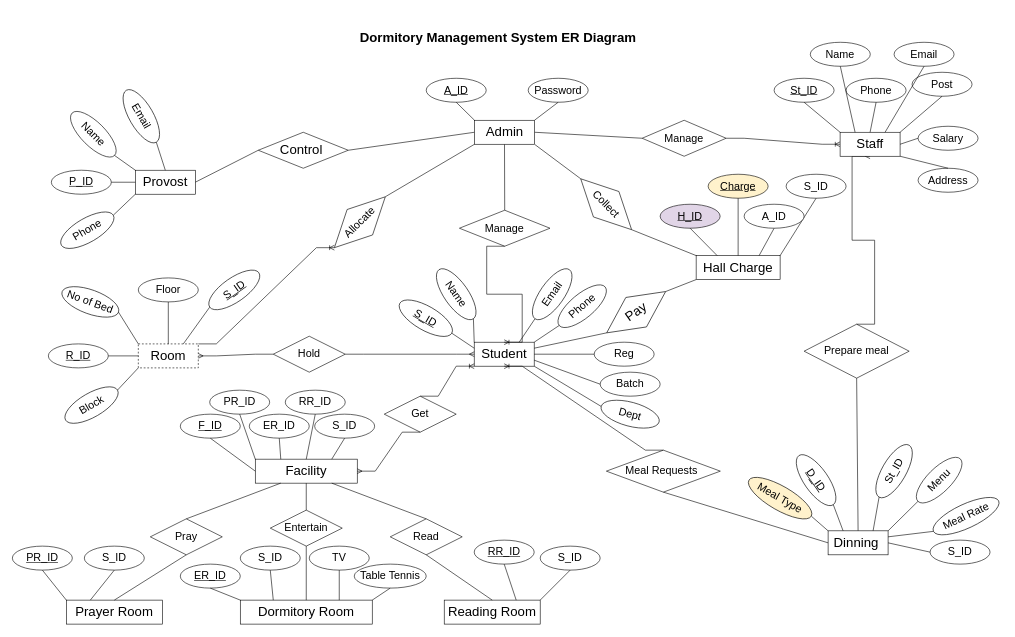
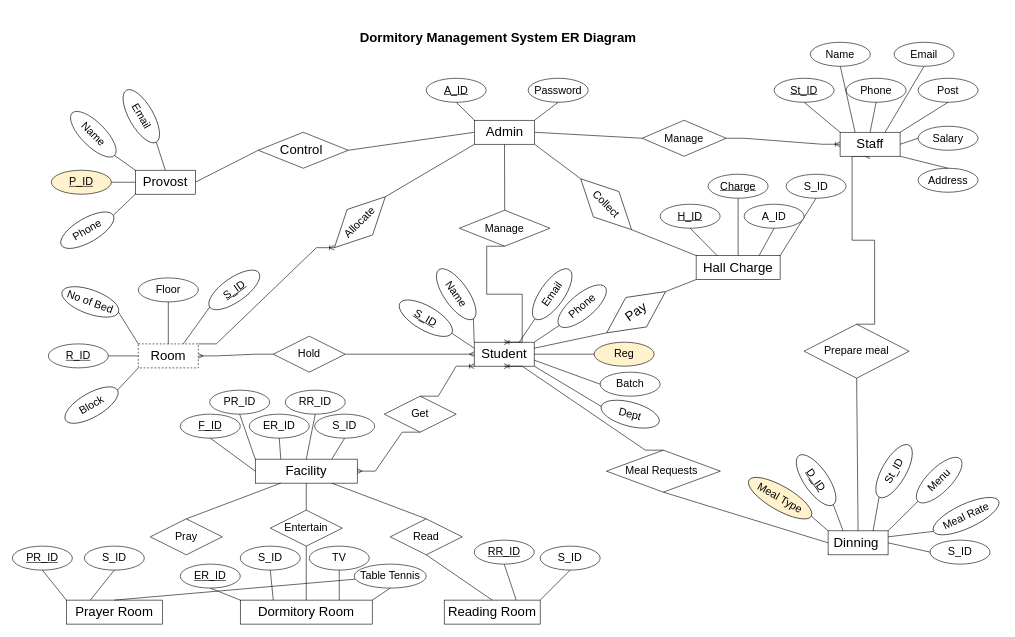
- <mxCell id="51" value="Post" style="ellipse;whiteSpace=wrap;html=1;align=center;fontSize=18;" parent="47" vertex="1"><mxGeometry x="230" y="50" width="100" height="40" as="geometry" /></mxCell>
+ <mxCell id="51" value="Post" style="ellipse;whiteSpace=wrap;html=1;align=center;fontSize=18;" parent="47" vertex="1"><mxGeometry x="240" y="60" width="100" height="40" as="geometry" /></mxCell>
- <mxCell id="66" value="P_ID" style="ellipse;whiteSpace=wrap;html=1;align=center;fontStyle=4;fontSize=18;" parent="64" vertex="1"><mxGeometry y="143.301" width="100" height="40" as="geometry" /></mxCell>
+ <mxCell id="66" value="P_ID" style="ellipse;whiteSpace=wrap;html=1;align=center;fontStyle=4;fontSize=18;fillColor=#fff2cc;" parent="64" vertex="1"><mxGeometry y="143.301" width="100" height="40" as="geometry" /></mxCell>
- <mxCell id="98" value="Charge" style="ellipse;whiteSpace=wrap;html=1;align=center;fontStyle=4;fontSize=18;rotation=0;fillColor=#fff2cc;" parent="1" vertex="1"><mxGeometry x="1180" y="290" width="100" height="40" as="geometry" /></mxCell>
+ <mxCell id="98" value="Charge" style="ellipse;whiteSpace=wrap;html=1;align=center;fontStyle=4;fontSize=18;rotation=0;" parent="1" vertex="1"><mxGeometry x="1180" y="290" width="100" height="40" as="geometry" /></mxCell>
- <mxCell id="97" value="H_ID" style="ellipse;whiteSpace=wrap;html=1;align=center;fontStyle=4;fontSize=18;rotation=0;fillColor=#e1d5e7;" parent="1" vertex="1"><mxGeometry x="1100" y="340" width="100" height="40" as="geometry" /></mxCell>
+ <mxCell id="97" value="H_ID" style="ellipse;whiteSpace=wrap;html=1;align=center;fontStyle=4;fontSize=18;rotation=0;" parent="1" vertex="1"><mxGeometry x="1100" y="340" width="100" height="40" as="geometry" /></mxCell>
- <mxCell id="39" value="Reg" style="ellipse;whiteSpace=wrap;html=1;align=center;fontSize=18;rotation=0;" parent="1" vertex="1"><mxGeometry x="990" y="570" width="100" height="40" as="geometry" /></mxCell>
+ <mxCell id="39" value="Reg" style="ellipse;whiteSpace=wrap;html=1;align=center;fontSize=18;rotation=0;fillColor=#fff2cc;" parent="1" vertex="1"><mxGeometry x="990" y="570" width="100" height="40" as="geometry" /></mxCell>
- <mxCell id="114" value="" style="endArrow=none;html=1;rounded=0;exitX=0.5;exitY=0;exitDx=0;exitDy=0;entryX=0.5;entryY=1;entryDx=0;entryDy=0;" parent="1" source="108" target="113" edge="1"><mxGeometry relative="1" as="geometry"><mxPoint x="260" y="910" as="sourcePoint" /><mxPoint x="420" y="910" as="targetPoint" /></mxGeometry></mxCell>
+ <mxCell id="114" value="" style="endArrow=none;html=1;rounded=0;exitX=0.5;exitY=0;exitDx=0;exitDy=0;" parent="1" source="108" target="134" edge="1"><mxGeometry relative="1" as="geometry"><mxPoint x="260" y="910" as="sourcePoint" /><mxPoint x="420" y="910" as="targetPoint" /></mxGeometry></mxCell>
